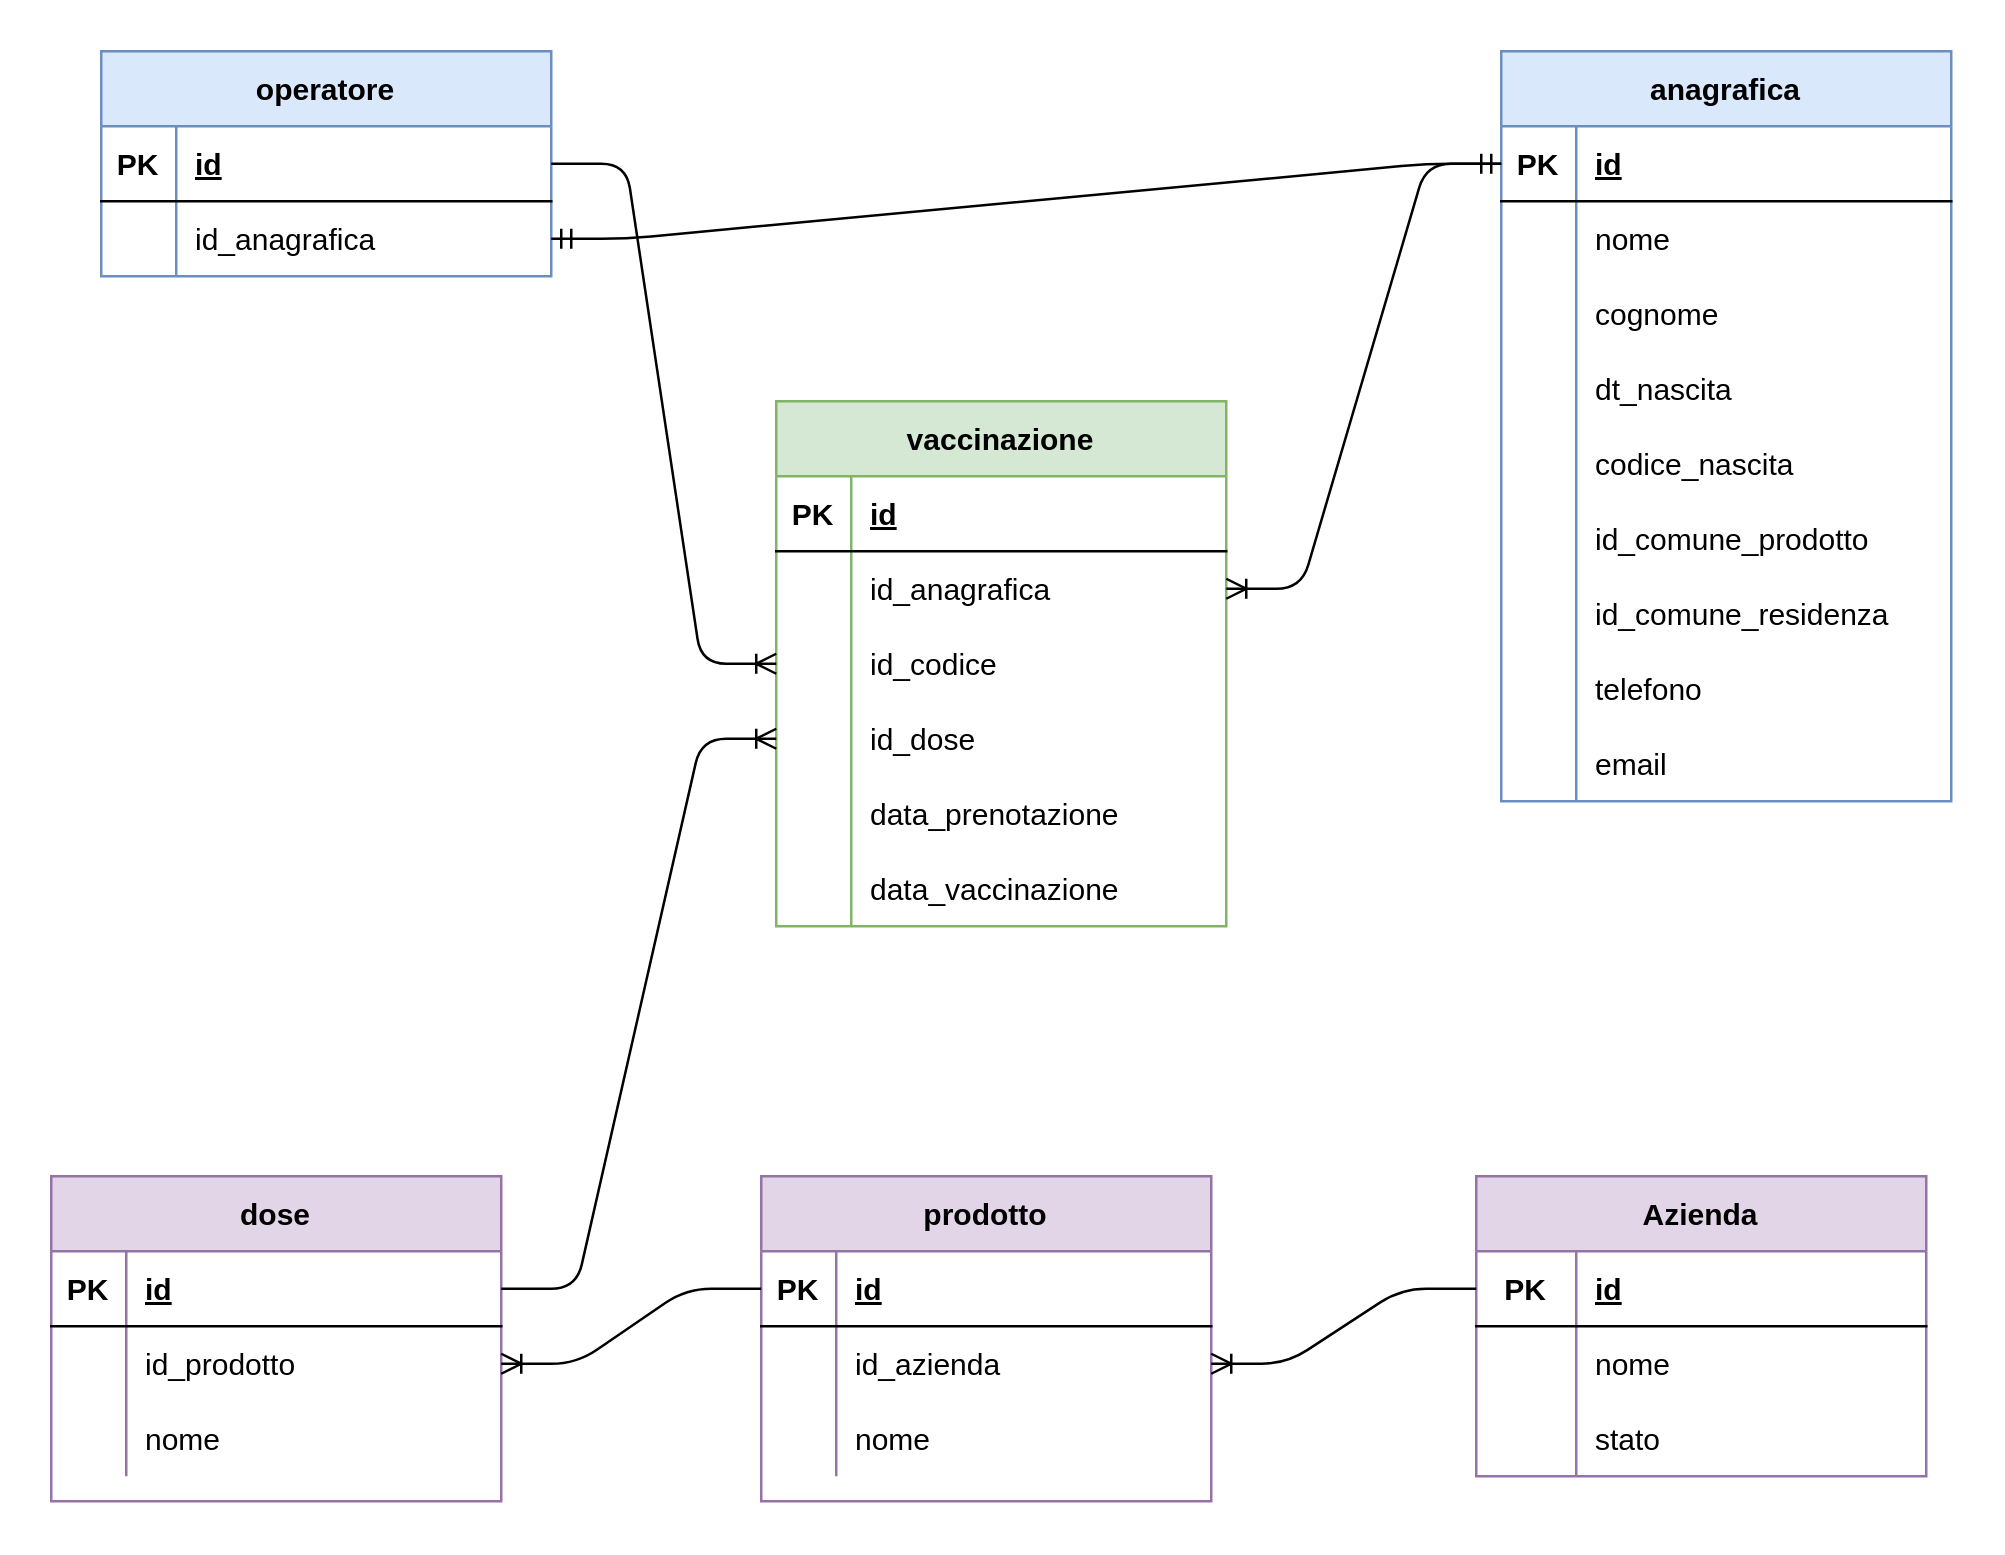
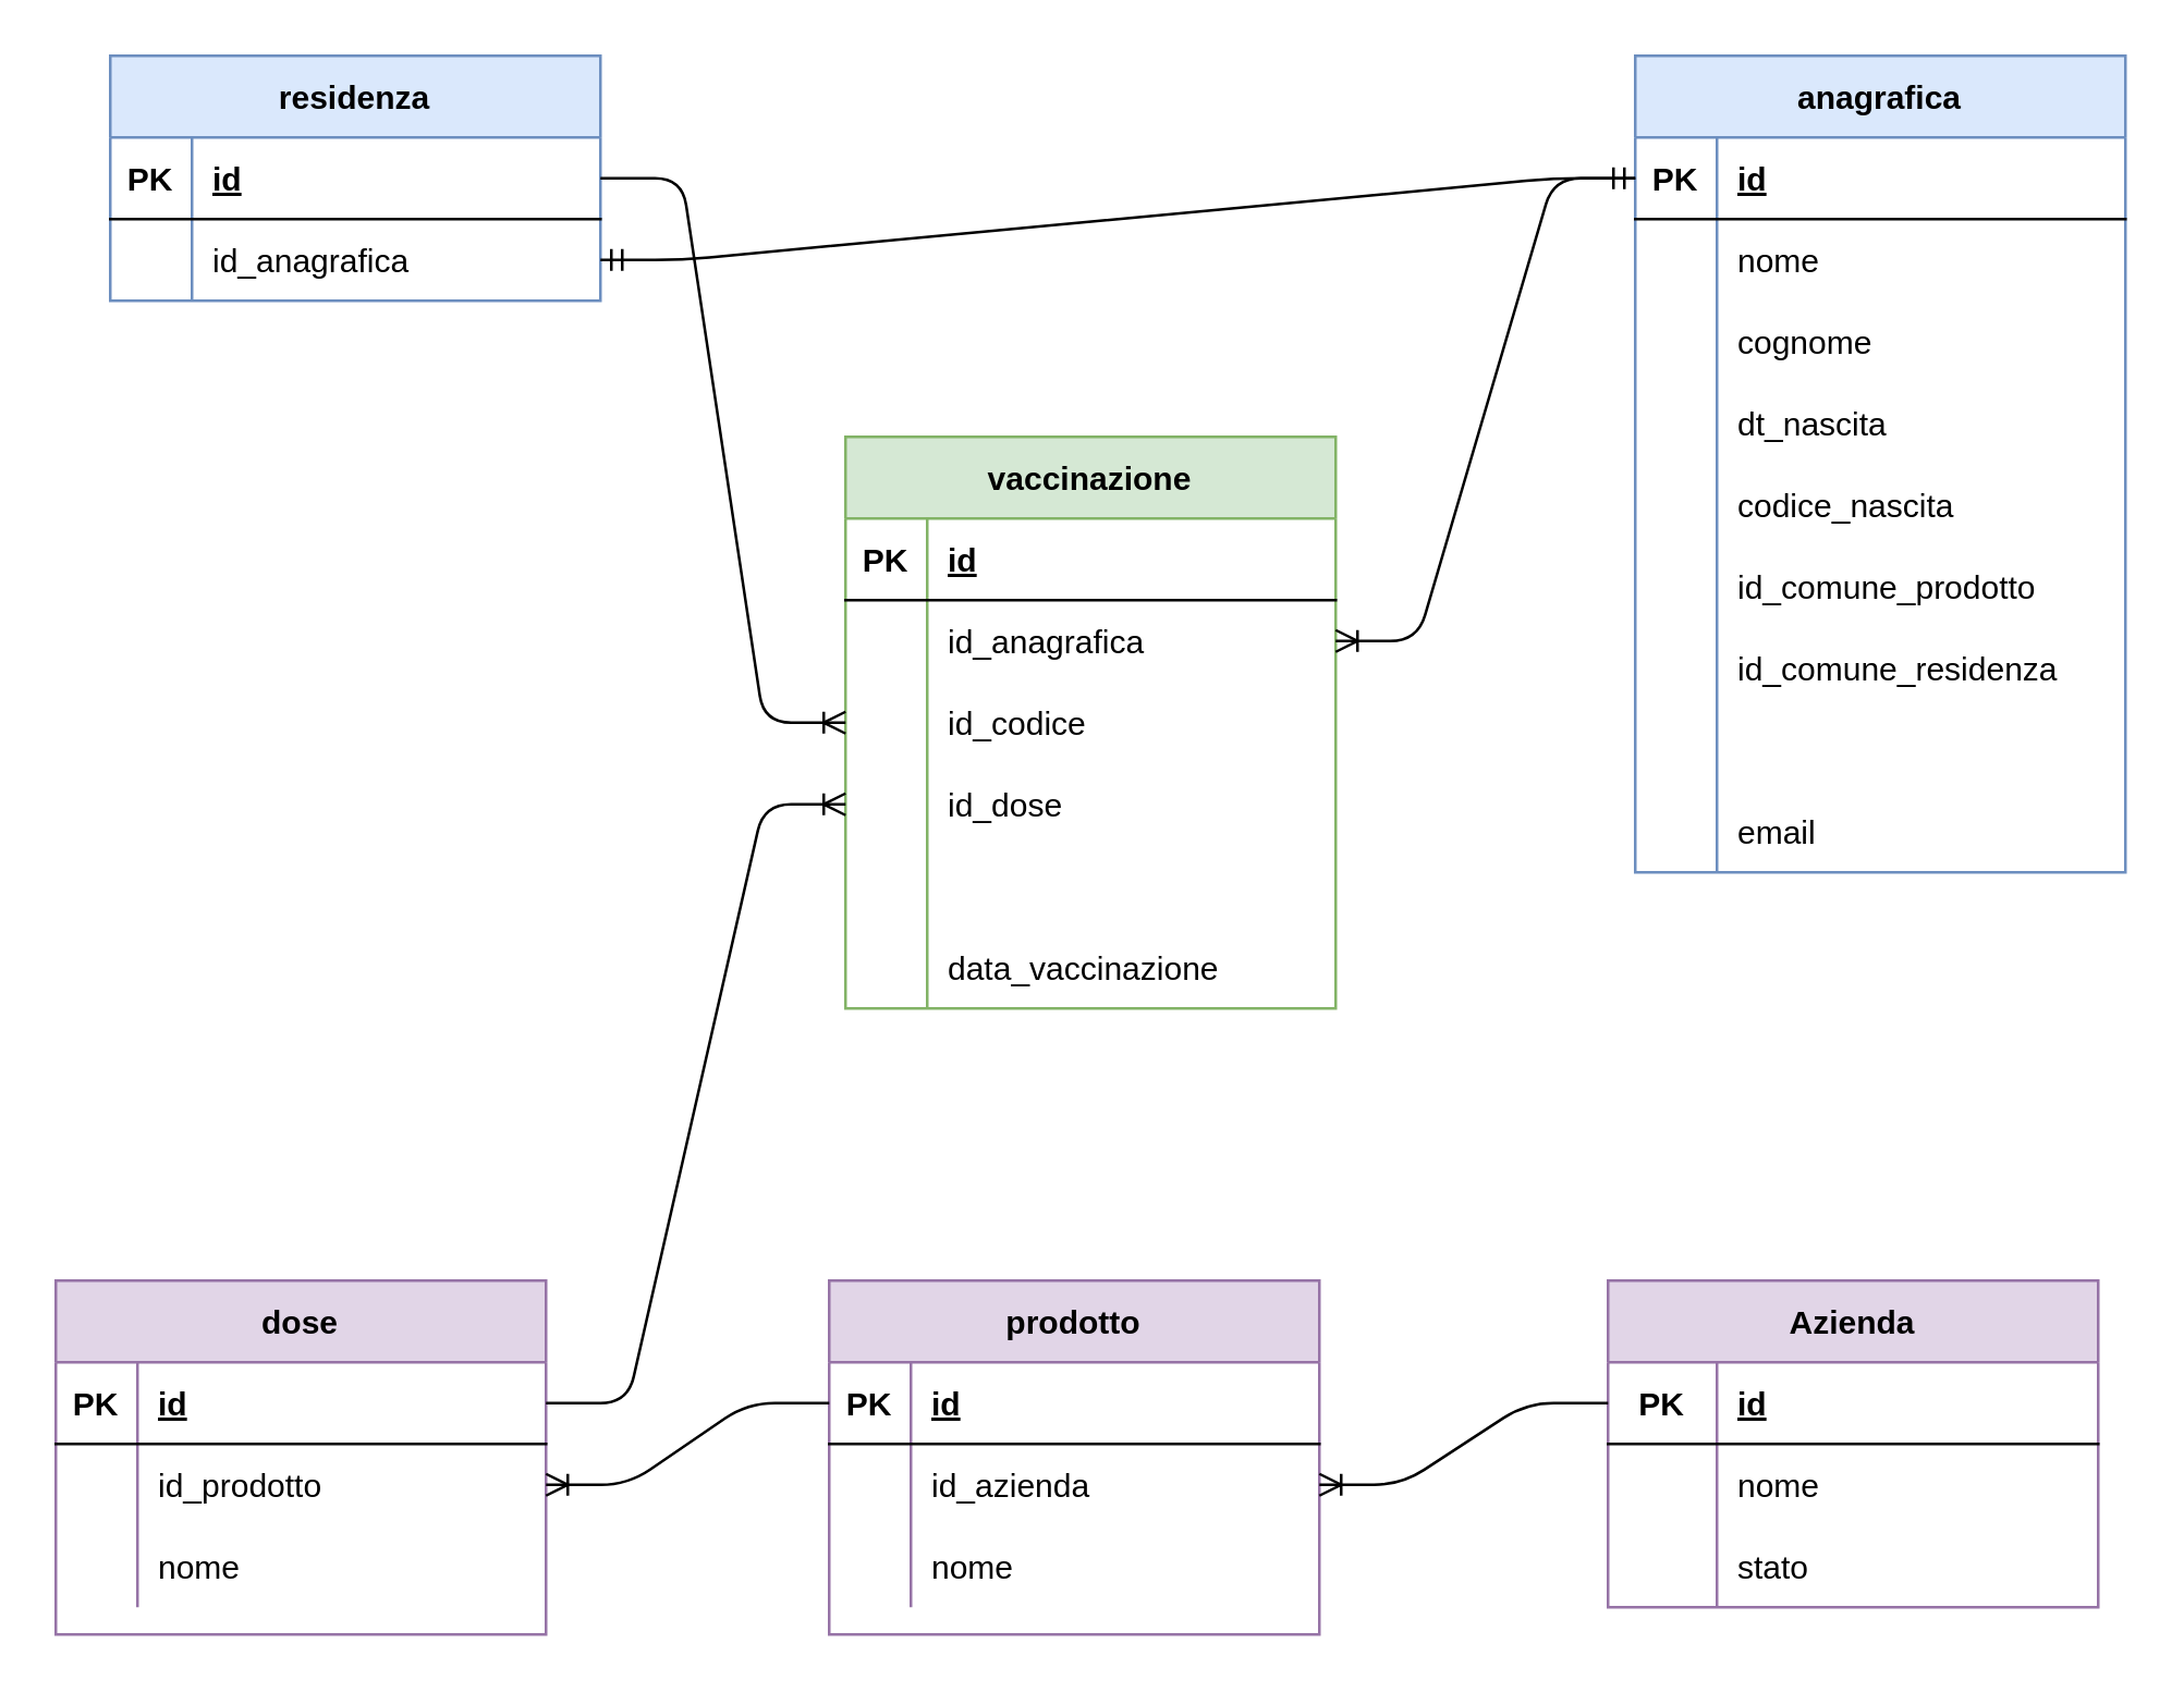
- <mxCell id="30" value="operatore" style="shape=table;startSize=30;container=1;collapsible=1;childLayout=tableLayout;fixedRows=1;rowLines=0;fontStyle=1;align=center;resizeLast=1;fillColor=#dae8fc;strokeColor=#6c8ebf;" parent="1" vertex="1"><mxGeometry x="40" y="20" width="180" height="90" as="geometry" /></mxCell>
+ <mxCell id="30" value="residenza" style="shape=table;startSize=30;container=1;collapsible=1;childLayout=tableLayout;fixedRows=1;rowLines=0;fontStyle=1;align=center;resizeLast=1;fillColor=#dae8fc;strokeColor=#6c8ebf;" parent="1" vertex="1"><mxGeometry x="40" y="20" width="180" height="90" as="geometry" /></mxCell>
- <mxCell id="26" value="telefono" style="shape=partialRectangle;connectable=0;fillColor=none;top=0;left=0;bottom=0;right=0;align=left;spacingLeft=6;overflow=hidden;" parent="24" vertex="1"><mxGeometry x="30" width="150" height="30" as="geometry" /></mxCell>
- <mxCell id="72" value="data_prenotazione" style="shape=partialRectangle;connectable=0;fillColor=none;top=0;left=0;bottom=0;right=0;align=left;spacingLeft=6;overflow=hidden;" parent="70" vertex="1"><mxGeometry x="30" width="150" height="30" as="geometry" /></mxCell>
